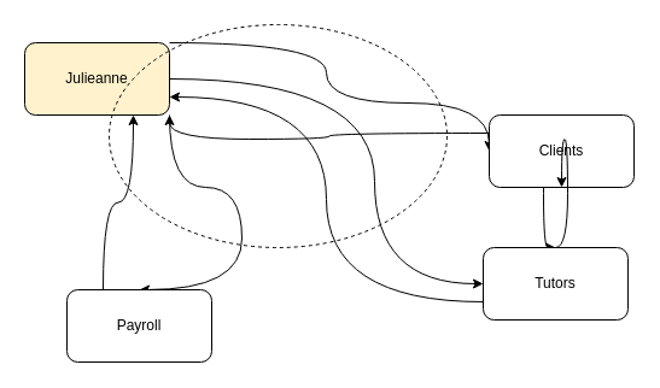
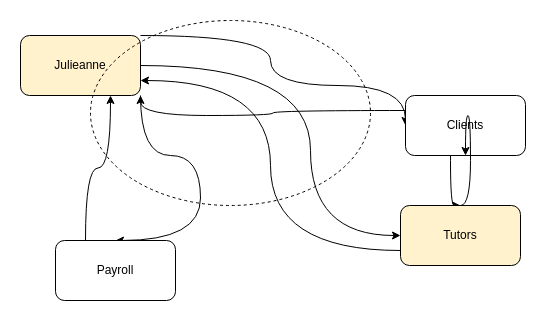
- <mxCell id="11" value="Tutors" style="rounded=1;whiteSpace=wrap;html=1;" vertex="1" parent="1"><mxGeometry x="400" y="205" width="120" height="60" as="geometry" /></mxCell>
+ <mxCell id="11" value="Tutors" style="rounded=1;whiteSpace=wrap;html=1;fillColor=#fff2cc;" vertex="1" parent="1"><mxGeometry x="400" y="205" width="120" height="60" as="geometry" /></mxCell>
